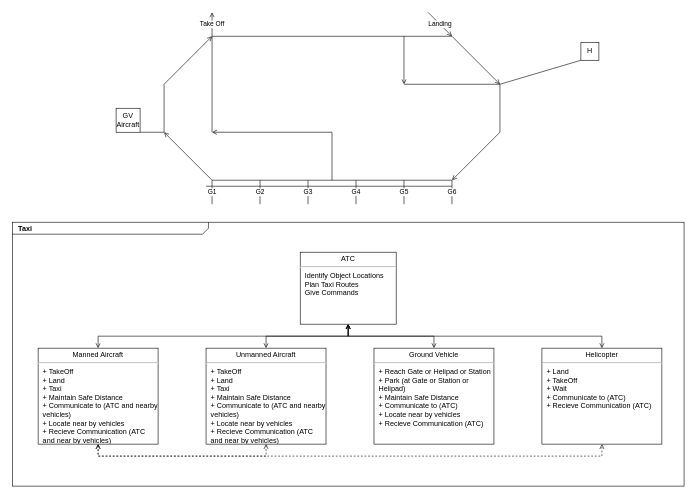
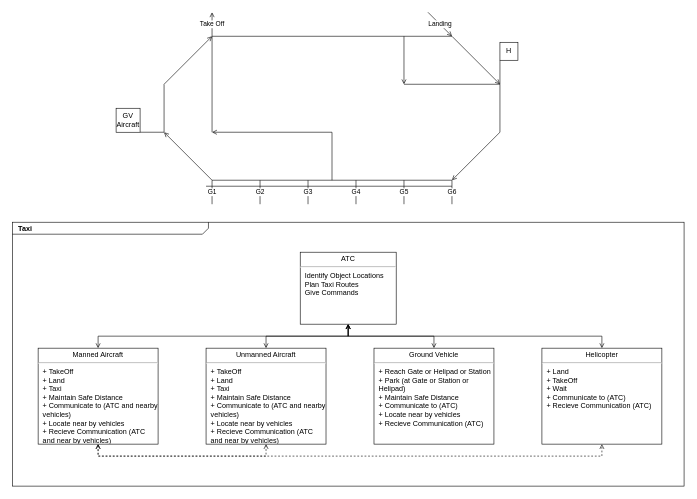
- <mxCell id="20" value="H" style="rounded=0;whiteSpace=wrap;html=1;" vertex="1" parent="1"><mxGeometry x="968" y="70" width="30" height="30" as="geometry" /></mxCell>
+ <mxCell id="20" value="H" style="rounded=0;whiteSpace=wrap;html=1;" vertex="1" parent="1"><mxGeometry x="833" y="70" width="30" height="30" as="geometry" /></mxCell>
